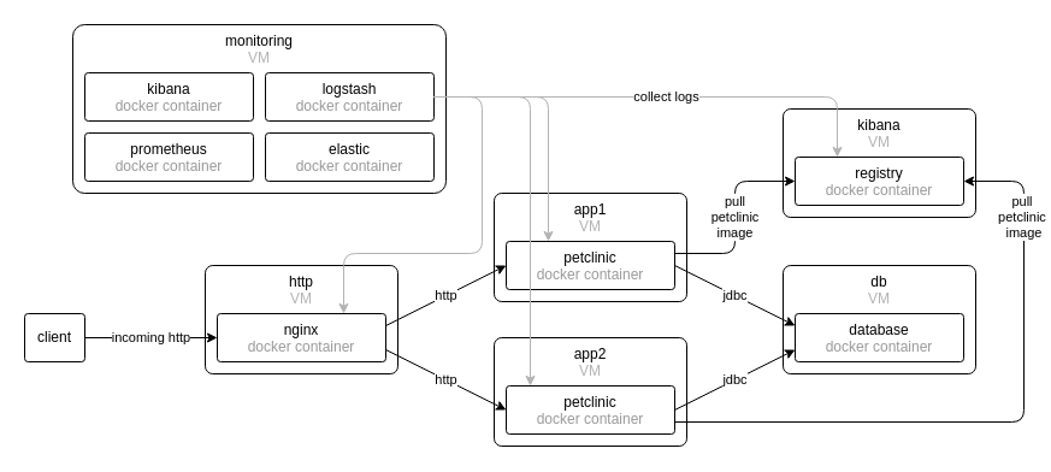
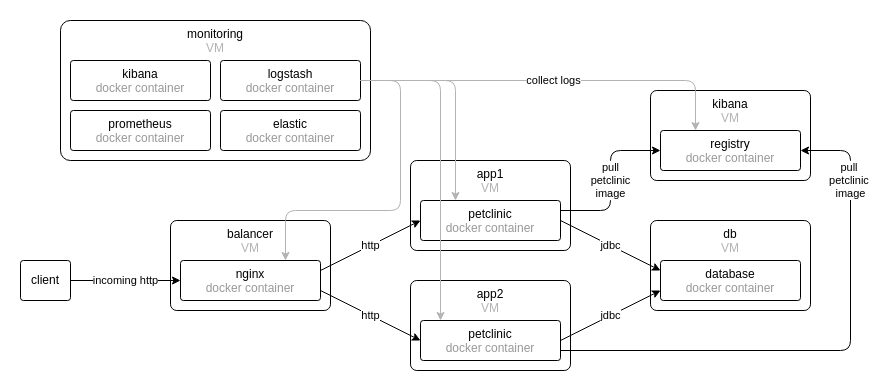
- <mxCell id="8" value="http&lt;br&gt;&lt;font color=&quot;#b3b3b3&quot;&gt;VM&lt;/font&gt;" style="rounded=1;whiteSpace=wrap;html=1;arcSize=7;verticalAlign=top;" vertex="1" parent="1"><mxGeometry x="170" y="220" width="160" height="90" as="geometry" /></mxCell>
+ <mxCell id="8" value="balancer&lt;br&gt;&lt;font color=&quot;#b3b3b3&quot;&gt;VM&lt;/font&gt;" style="rounded=1;whiteSpace=wrap;html=1;arcSize=7;verticalAlign=top;" vertex="1" parent="1"><mxGeometry x="170" y="220" width="160" height="90" as="geometry" /></mxCell>
